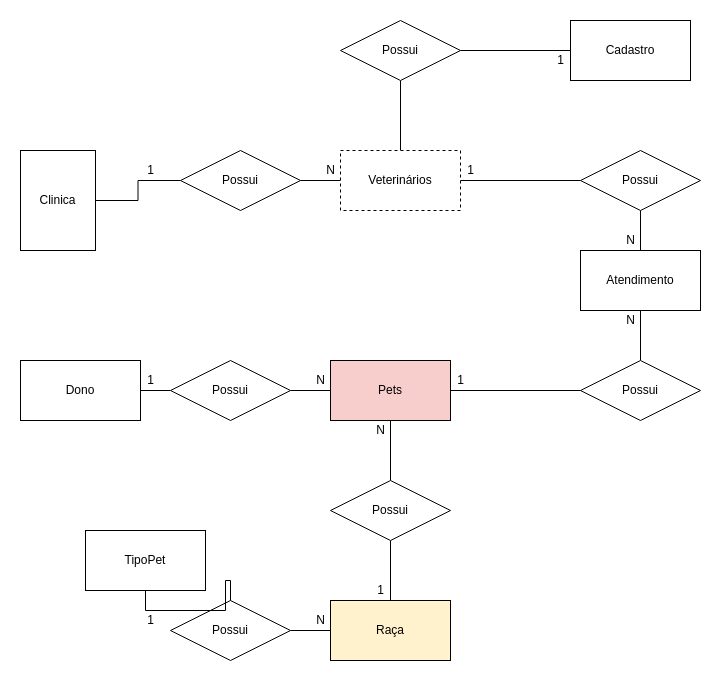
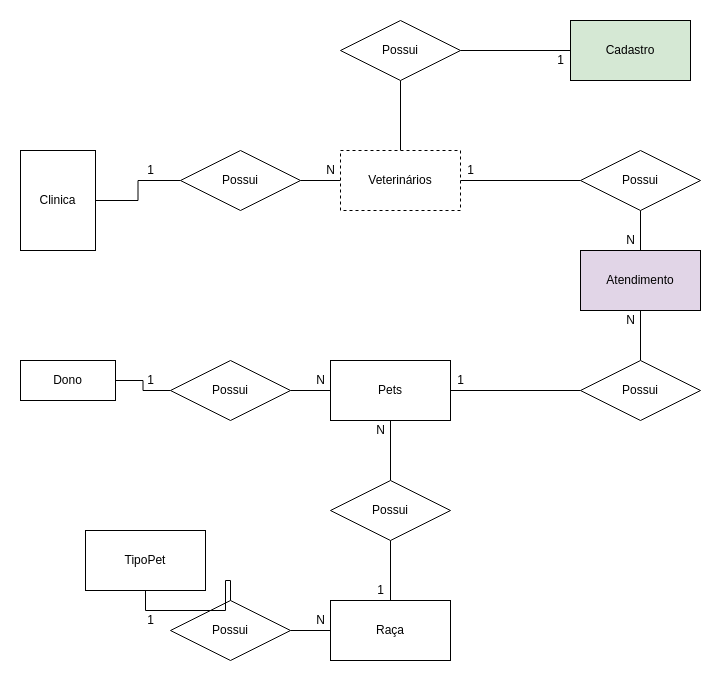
- <mxCell id="32" value="Cadastro" style="rounded=0;whiteSpace=wrap;html=1;" parent="1" vertex="1"><mxGeometry x="570" y="20" width="120" height="60" as="geometry" /></mxCell>
+ <mxCell id="32" value="Cadastro" style="rounded=0;whiteSpace=wrap;html=1;fillColor=#d5e8d4;" parent="1" vertex="1"><mxGeometry x="570" y="20" width="120" height="60" as="geometry" /></mxCell>
- <mxCell id="23" value="Atendimento" style="rounded=0;whiteSpace=wrap;html=1;" parent="1" vertex="1"><mxGeometry x="580" y="250" width="120" height="60" as="geometry" /></mxCell>
+ <mxCell id="23" value="Atendimento" style="rounded=0;whiteSpace=wrap;html=1;fillColor=#e1d5e7;" parent="1" vertex="1"><mxGeometry x="580" y="250" width="120" height="60" as="geometry" /></mxCell>
- <mxCell id="9" value="Dono" style="rounded=0;whiteSpace=wrap;html=1;" parent="1" vertex="1"><mxGeometry y="360" width="120" height="60" as="geometry" x="20" /></mxCell>
+ <mxCell id="9" value="Dono" style="rounded=0;whiteSpace=wrap;html=1;" parent="1" vertex="1"><mxGeometry x="20" y="360" width="95" height="40" as="geometry" /></mxCell>
- <mxCell id="8" value="Pets" style="rounded=0;whiteSpace=wrap;html=1;fillColor=#f8cecc;" parent="1" vertex="1"><mxGeometry x="330" y="360" width="120" height="60" as="geometry" /></mxCell>
+ <mxCell id="8" value="Pets" style="rounded=0;whiteSpace=wrap;html=1;" parent="1" vertex="1"><mxGeometry x="330" y="360" width="120" height="60" as="geometry" /></mxCell>
- <mxCell id="12" value="Raça" style="rounded=0;whiteSpace=wrap;html=1;fillColor=#fff2cc;" parent="1" vertex="1"><mxGeometry x="330" y="600" width="120" height="60" as="geometry" /></mxCell>
+ <mxCell id="12" value="Raça" style="rounded=0;whiteSpace=wrap;html=1;" parent="1" vertex="1"><mxGeometry x="330" y="600" width="120" height="60" as="geometry" /></mxCell>
